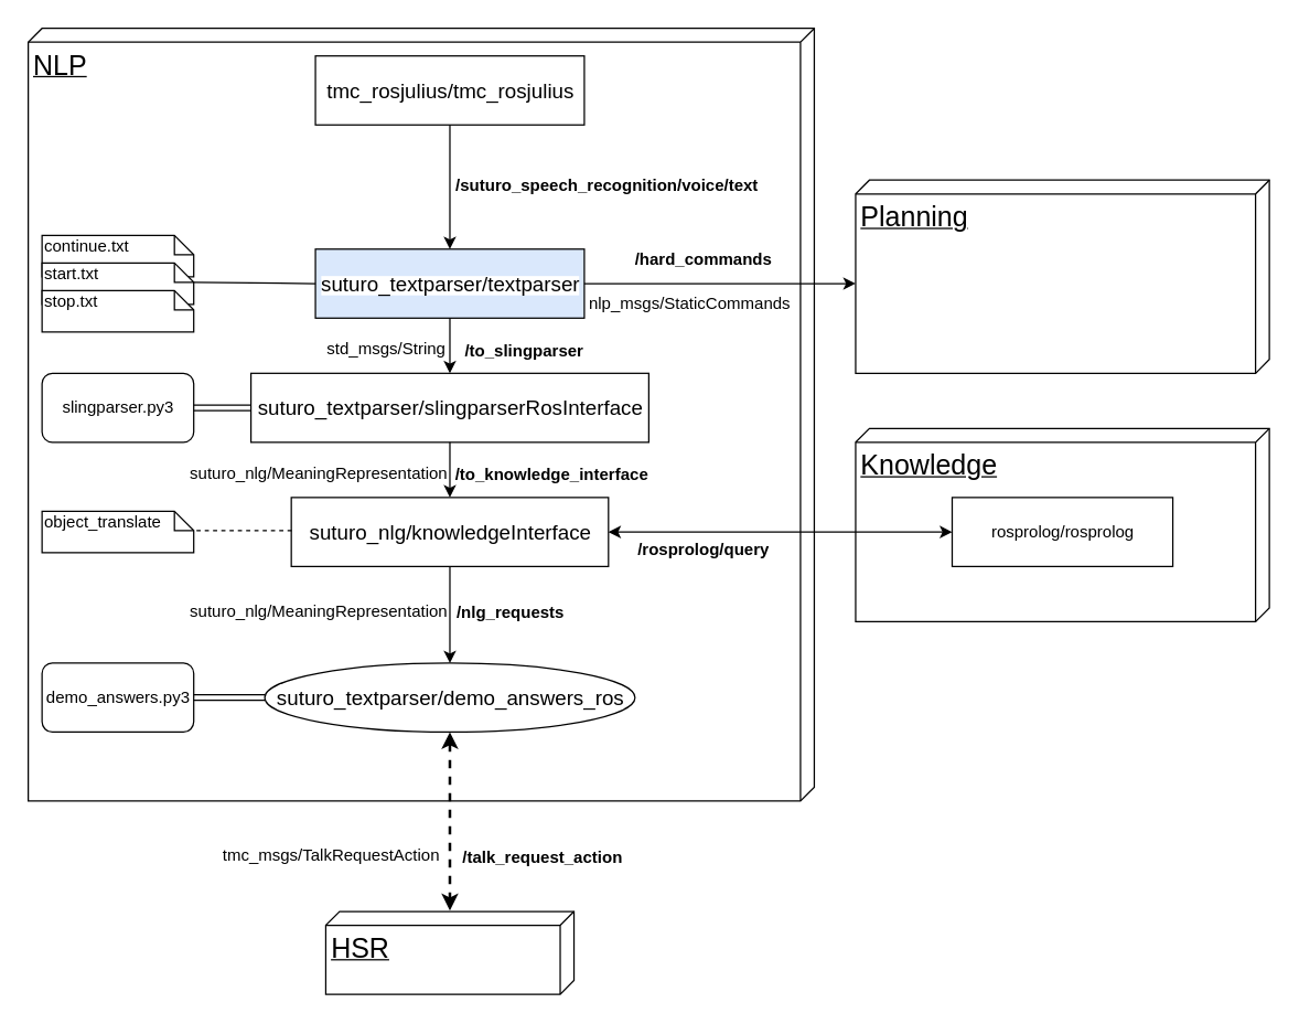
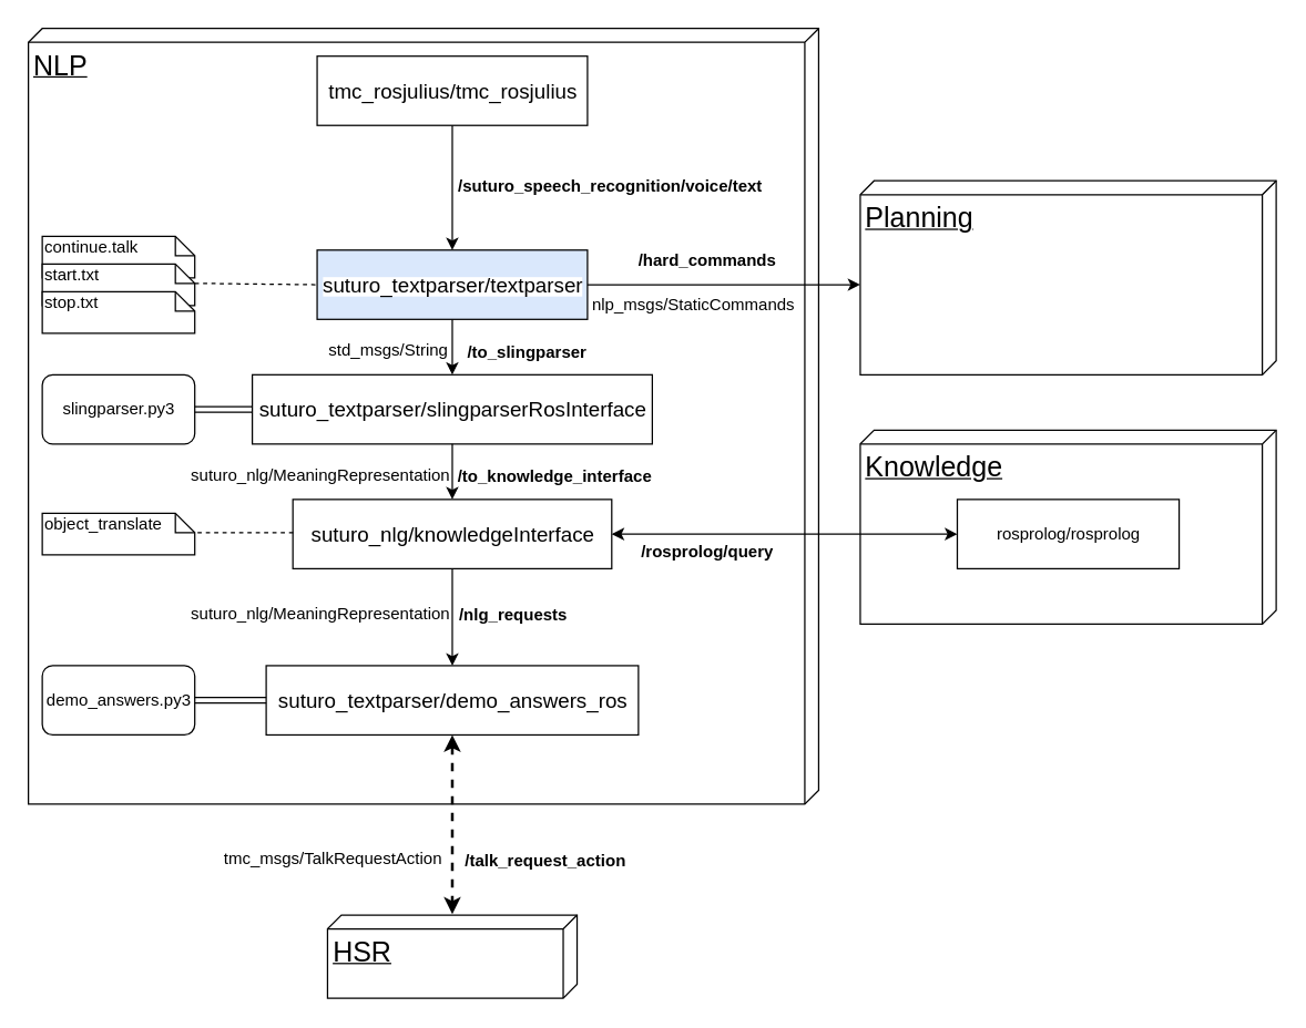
- <mxCell id="22" value="continue.txt" style="shape=note;whiteSpace=wrap;html=1;size=14;verticalAlign=top;align=left;spacingTop=-6;rounded=1;glass=0;gradientColor=none;" vertex="1" parent="1"><mxGeometry x="30" y="170" width="110" height="30" as="geometry" /></mxCell>
+ <mxCell id="22" value="continue.talk" style="shape=note;whiteSpace=wrap;html=1;size=14;verticalAlign=top;align=left;spacingTop=-6;rounded=1;glass=0;gradientColor=none;" vertex="1" parent="1"><mxGeometry x="30" y="170" width="110" height="30" as="geometry" /></mxCell>
- <mxCell id="26" value="" style="endArrow=none;dashed=0;html=1;entryX=0;entryY=0.5;entryDx=0;entryDy=0;exitX=0;exitY=0;exitDx=110;exitDy=14;exitPerimeter=0;" edge="1" parent="1" source="23" target="4"><mxGeometry width="50" height="50" relative="1" as="geometry"><mxPoint x="410" y="310" as="sourcePoint" /><mxPoint x="460" y="260" as="targetPoint" /></mxGeometry></mxCell>
+ <mxCell id="26" value="" style="endArrow=none;dashed=1;html=1;entryX=0;entryY=0.5;entryDx=0;entryDy=0;exitX=0;exitY=0;exitDx=110;exitDy=14;exitPerimeter=0;" edge="1" parent="1" source="23" target="4"><mxGeometry width="50" height="50" relative="1" as="geometry"><mxPoint x="410" y="310" as="sourcePoint" /><mxPoint x="460" y="260" as="targetPoint" /></mxGeometry></mxCell>
- <mxCell id="7" value="&lt;span style=&quot;background-color: rgb(255 , 255 , 255)&quot;&gt;&lt;font style=&quot;font-size: 15px&quot;&gt;suturo_textparser/demo_answers_ros&lt;/font&gt;&lt;/span&gt;" style="ellipse;html=1;" vertex="1" parent="1"><mxGeometry x="191.5" y="480" width="268.5" height="50" as="geometry" /></mxCell>
+ <mxCell id="7" value="&lt;span style=&quot;background-color: rgb(255 , 255 , 255)&quot;&gt;&lt;font style=&quot;font-size: 15px&quot;&gt;suturo_textparser/demo_answers_ros&lt;/font&gt;&lt;/span&gt;" style="html=1;" vertex="1" parent="1"><mxGeometry x="191.5" y="480" width="268.5" height="50" as="geometry" /></mxCell>
